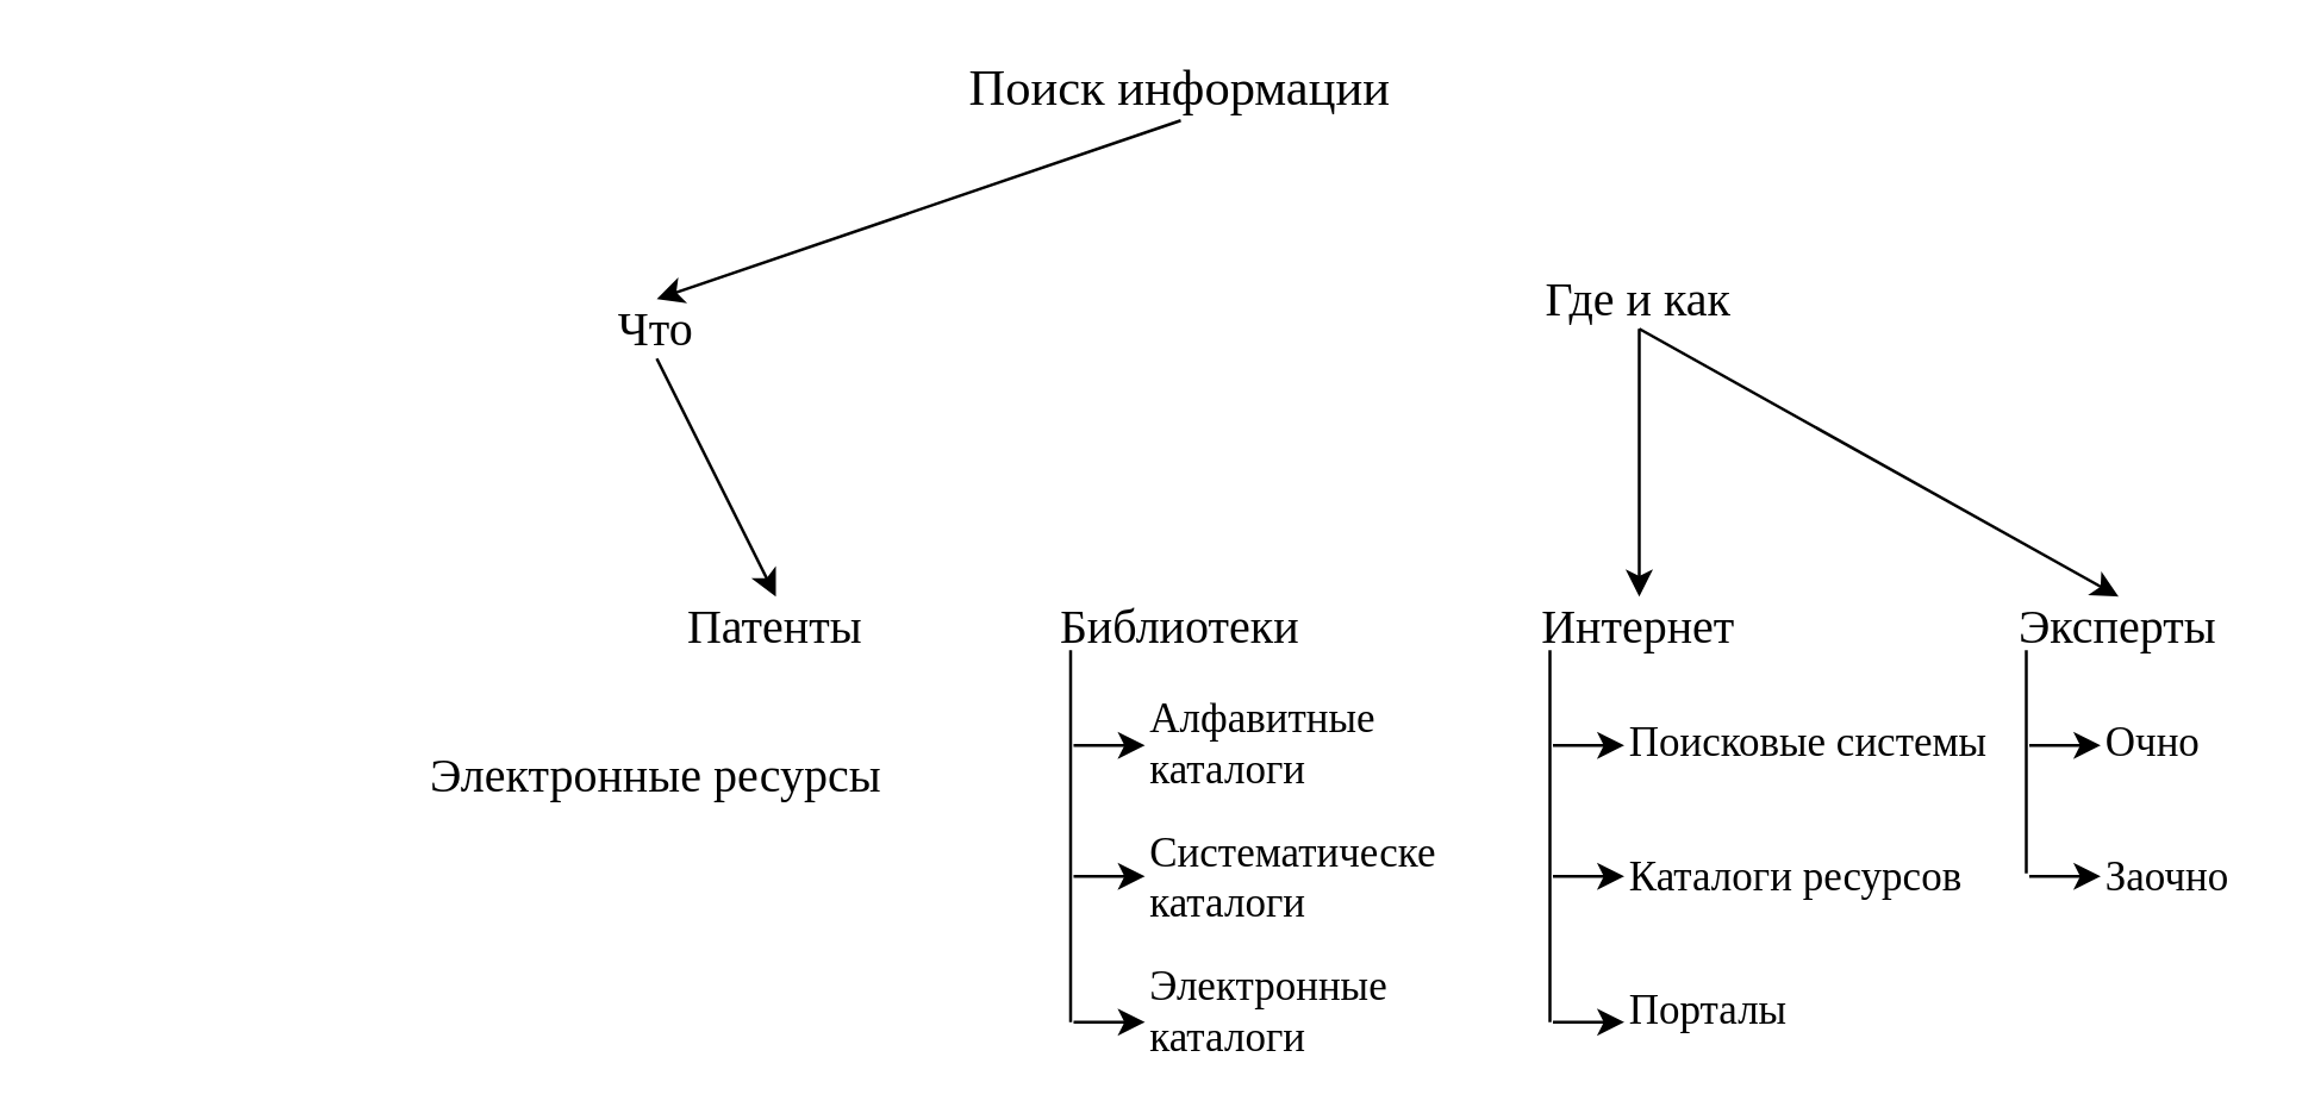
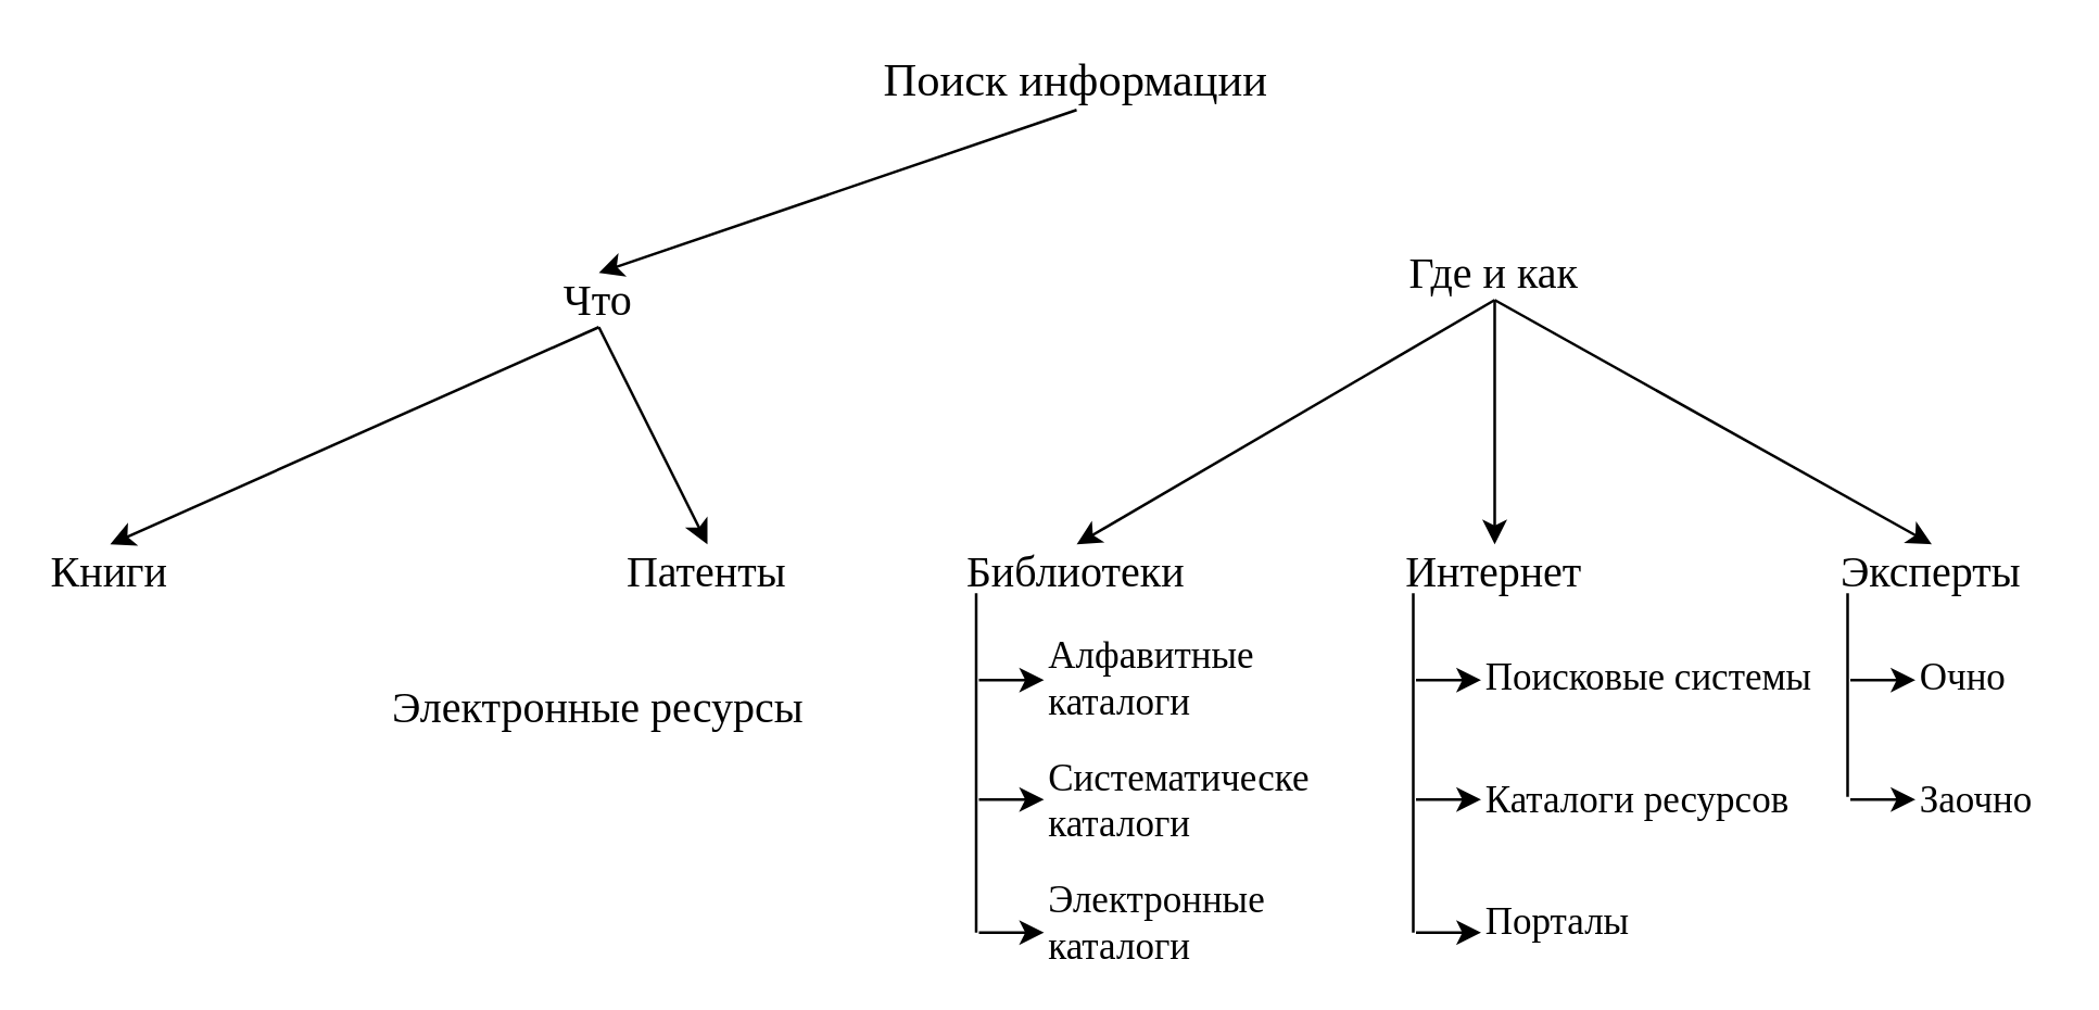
+ <mxCell id="7" style="edgeStyle=none;rounded=0;orthogonalLoop=1;jettySize=auto;html=1;exitX=0.5;exitY=1;exitDx=0;exitDy=0;entryX=0.5;entryY=0;entryDx=0;entryDy=0;fontFamily=Times New Roman;fontSize=16;" edge="1" parent="1" source="10" target="15"><mxGeometry relative="1" as="geometry" /></mxCell>
+ <mxCell id="5" style="edgeStyle=none;rounded=0;orthogonalLoop=1;jettySize=auto;html=1;exitX=0.5;exitY=1;exitDx=0;exitDy=0;entryX=0.5;entryY=0;entryDx=0;entryDy=0;fontFamily=Times New Roman;fontSize=16;" edge="1" parent="1" source="6" target="11"><mxGeometry relative="1" as="geometry" /></mxCell>
+ <mxCell id="11" value="Книги" style="text;html=1;strokeColor=none;fillColor=none;align=center;verticalAlign=middle;whiteSpace=wrap;rounded=0;fontFamily=Times New Roman;fontSize=16;" vertex="1" parent="1"><mxGeometry x="20" y="200" width="40" height="20" as="geometry" /></mxCell>
